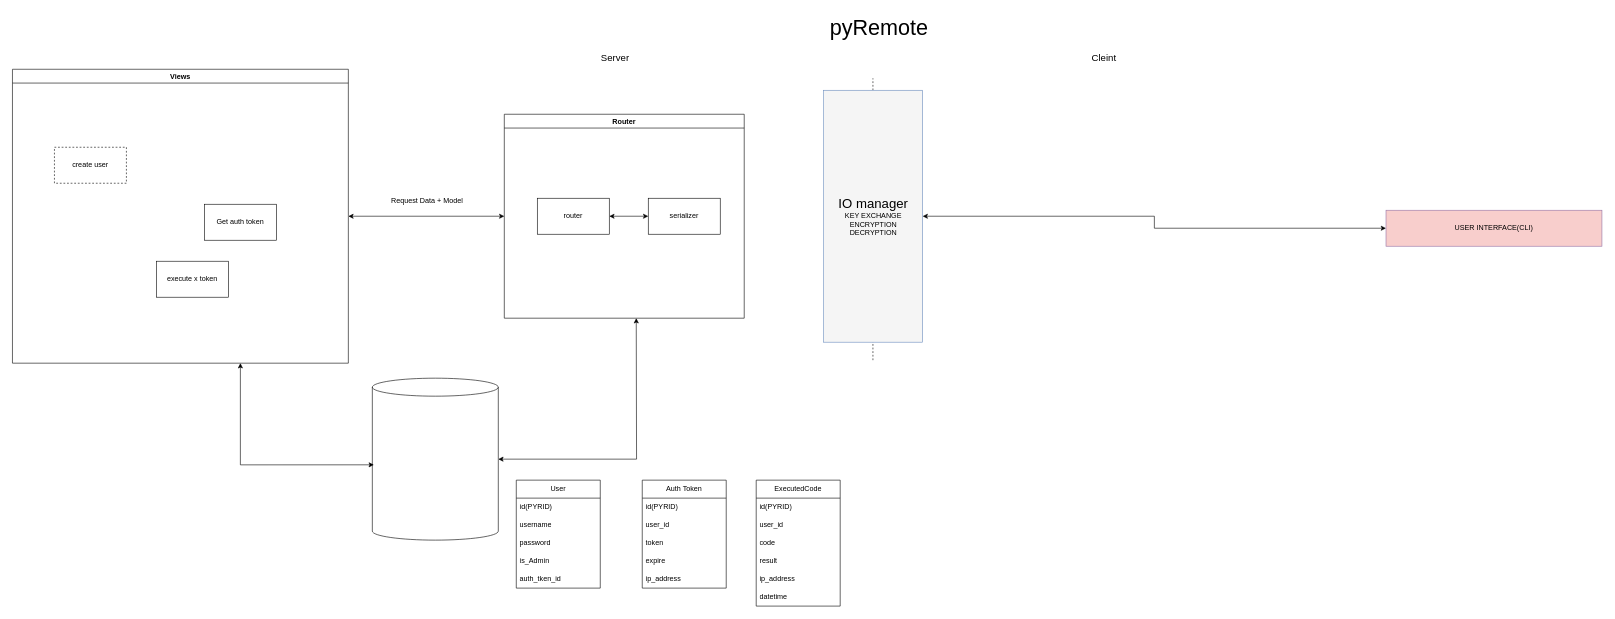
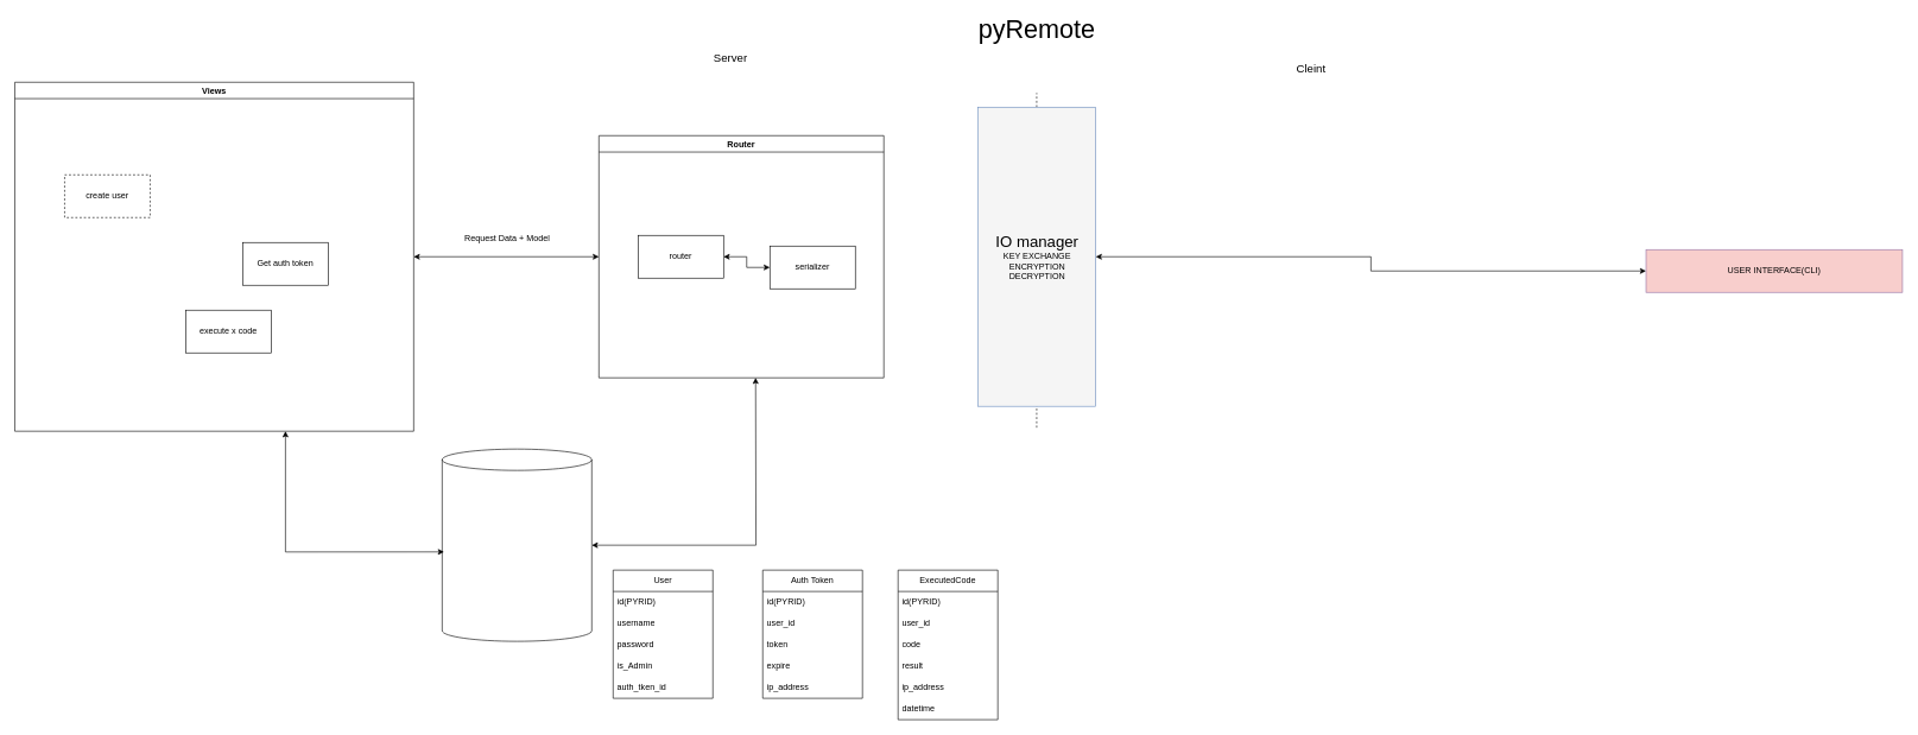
- <mxCell id="2" value="pyRemote" style="text;html=1;strokeColor=none;fillColor=none;align=center;verticalAlign=middle;whiteSpace=wrap;rounded=0;fontSize=36;" vertex="1" parent="1"><mxGeometry x="1320" y="25" width="290" height="40" as="geometry" /></mxCell>
+ <mxCell id="2" value="pyRemote" style="text;html=1;strokeColor=none;fillColor=none;align=center;verticalAlign=middle;whiteSpace=wrap;rounded=0;fontSize=36;" vertex="1" parent="1"><mxGeometry x="1310" y="20" width="290" height="40" as="geometry" /></mxCell>
- <mxCell id="4" value="Server" style="text;html=1;strokeColor=none;fillColor=none;align=center;verticalAlign=middle;whiteSpace=wrap;rounded=0;fontSize=16;" vertex="1" parent="1"><mxGeometry x="995" y="80" width="60" height="30" as="geometry" /></mxCell>
+ <mxCell id="4" value="Server" style="text;html=1;strokeColor=none;fillColor=none;align=center;verticalAlign=middle;whiteSpace=wrap;rounded=0;fontSize=16;" vertex="1" parent="1"><mxGeometry x="995" y="65" width="60" height="30" as="geometry" /></mxCell>
- <mxCell id="11" value="serializer" style="rounded=0;whiteSpace=wrap;html=1;" vertex="1" parent="9"><mxGeometry x="240" y="140" width="120" height="60" as="geometry" /></mxCell>
+ <mxCell id="11" value="serializer" style="rounded=0;whiteSpace=wrap;html=1;" vertex="1" parent="9"><mxGeometry x="240" y="155" width="120" height="60" as="geometry" /></mxCell>
- <mxCell id="16" value="execute x token" style="rounded=0;whiteSpace=wrap;html=1;" vertex="1" parent="13"><mxGeometry x="240" y="320" width="120" height="60" as="geometry" /></mxCell>
+ <mxCell id="16" value="execute x code" style="rounded=0;whiteSpace=wrap;html=1;" vertex="1" parent="13"><mxGeometry x="240" y="320" width="120" height="60" as="geometry" /></mxCell>
